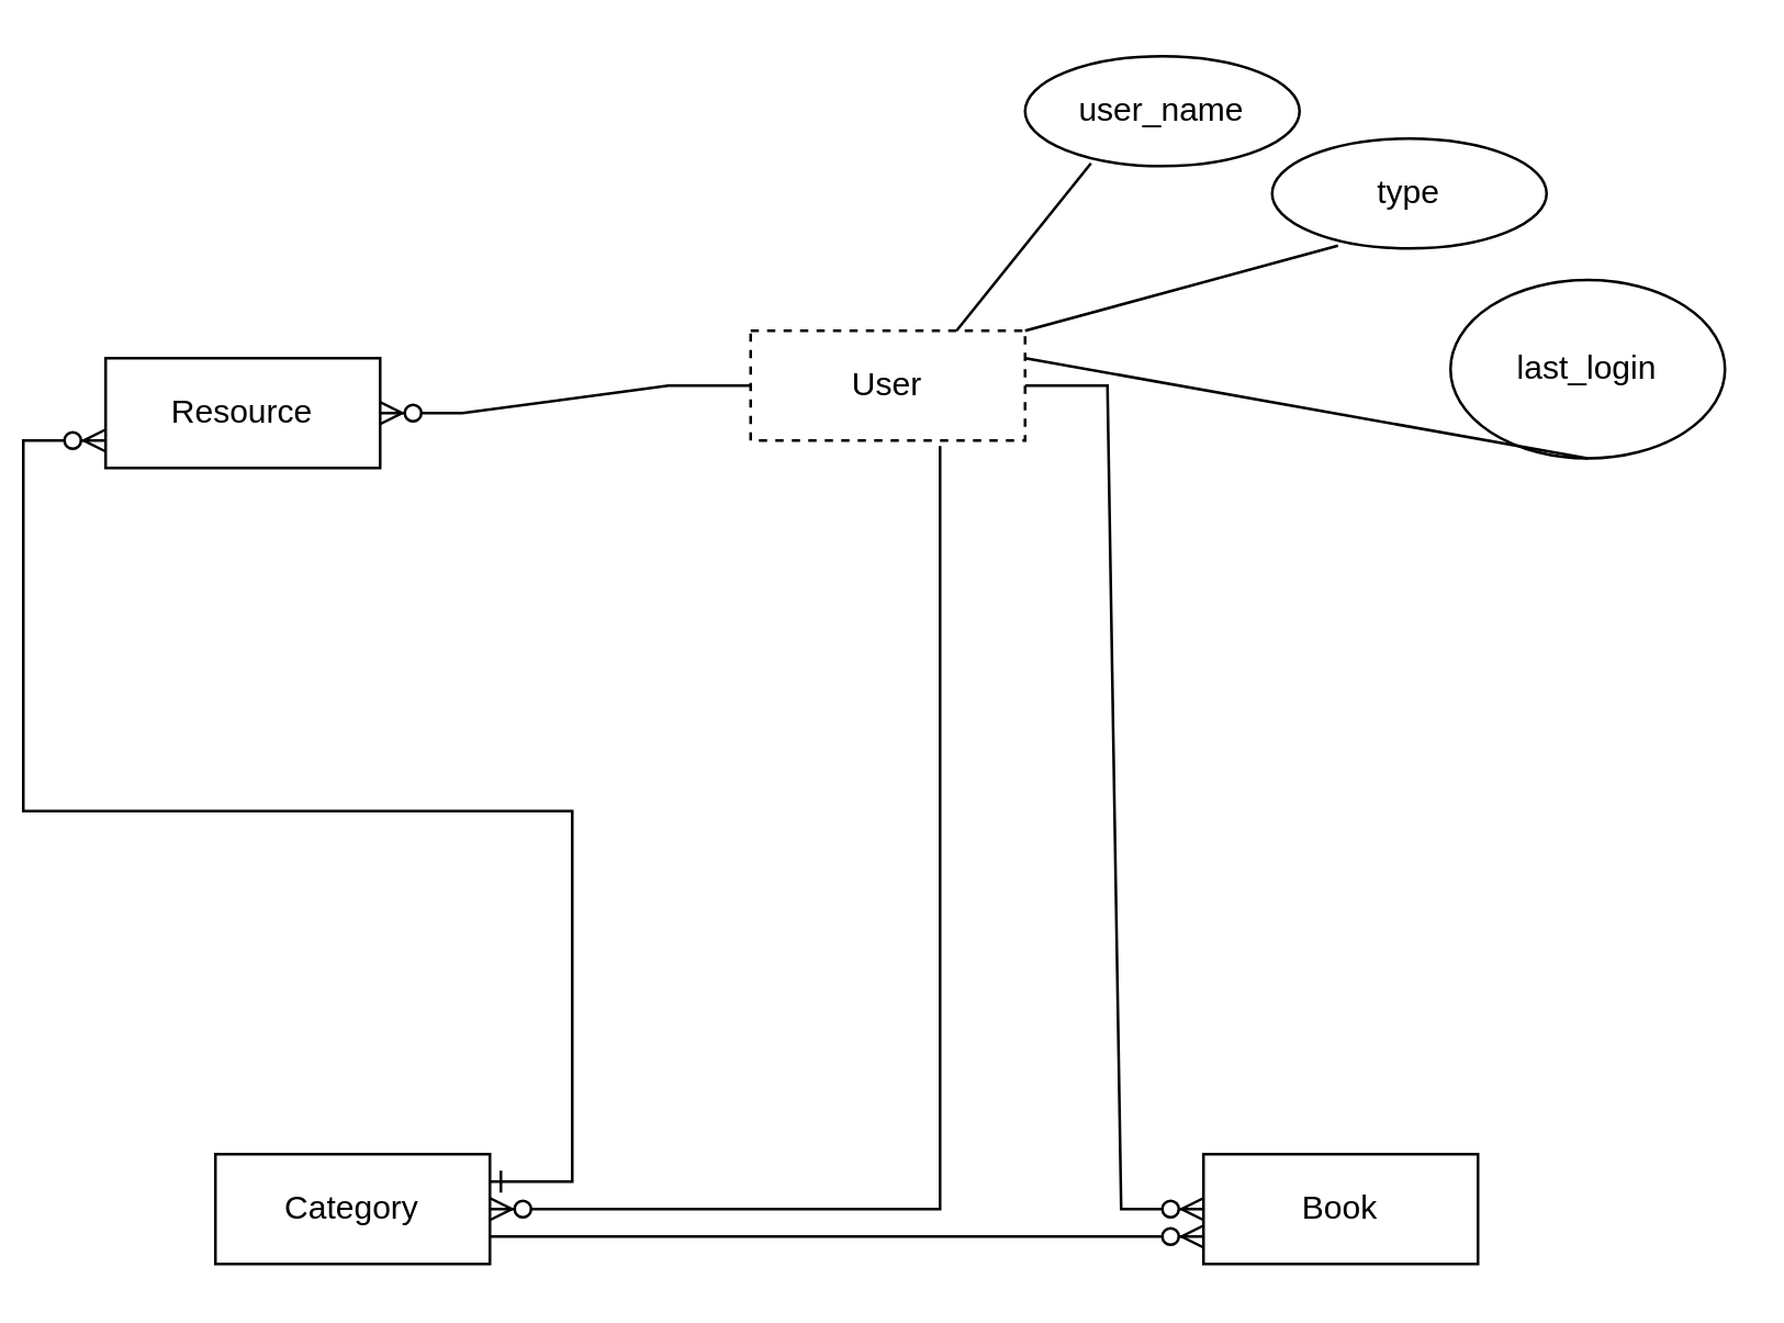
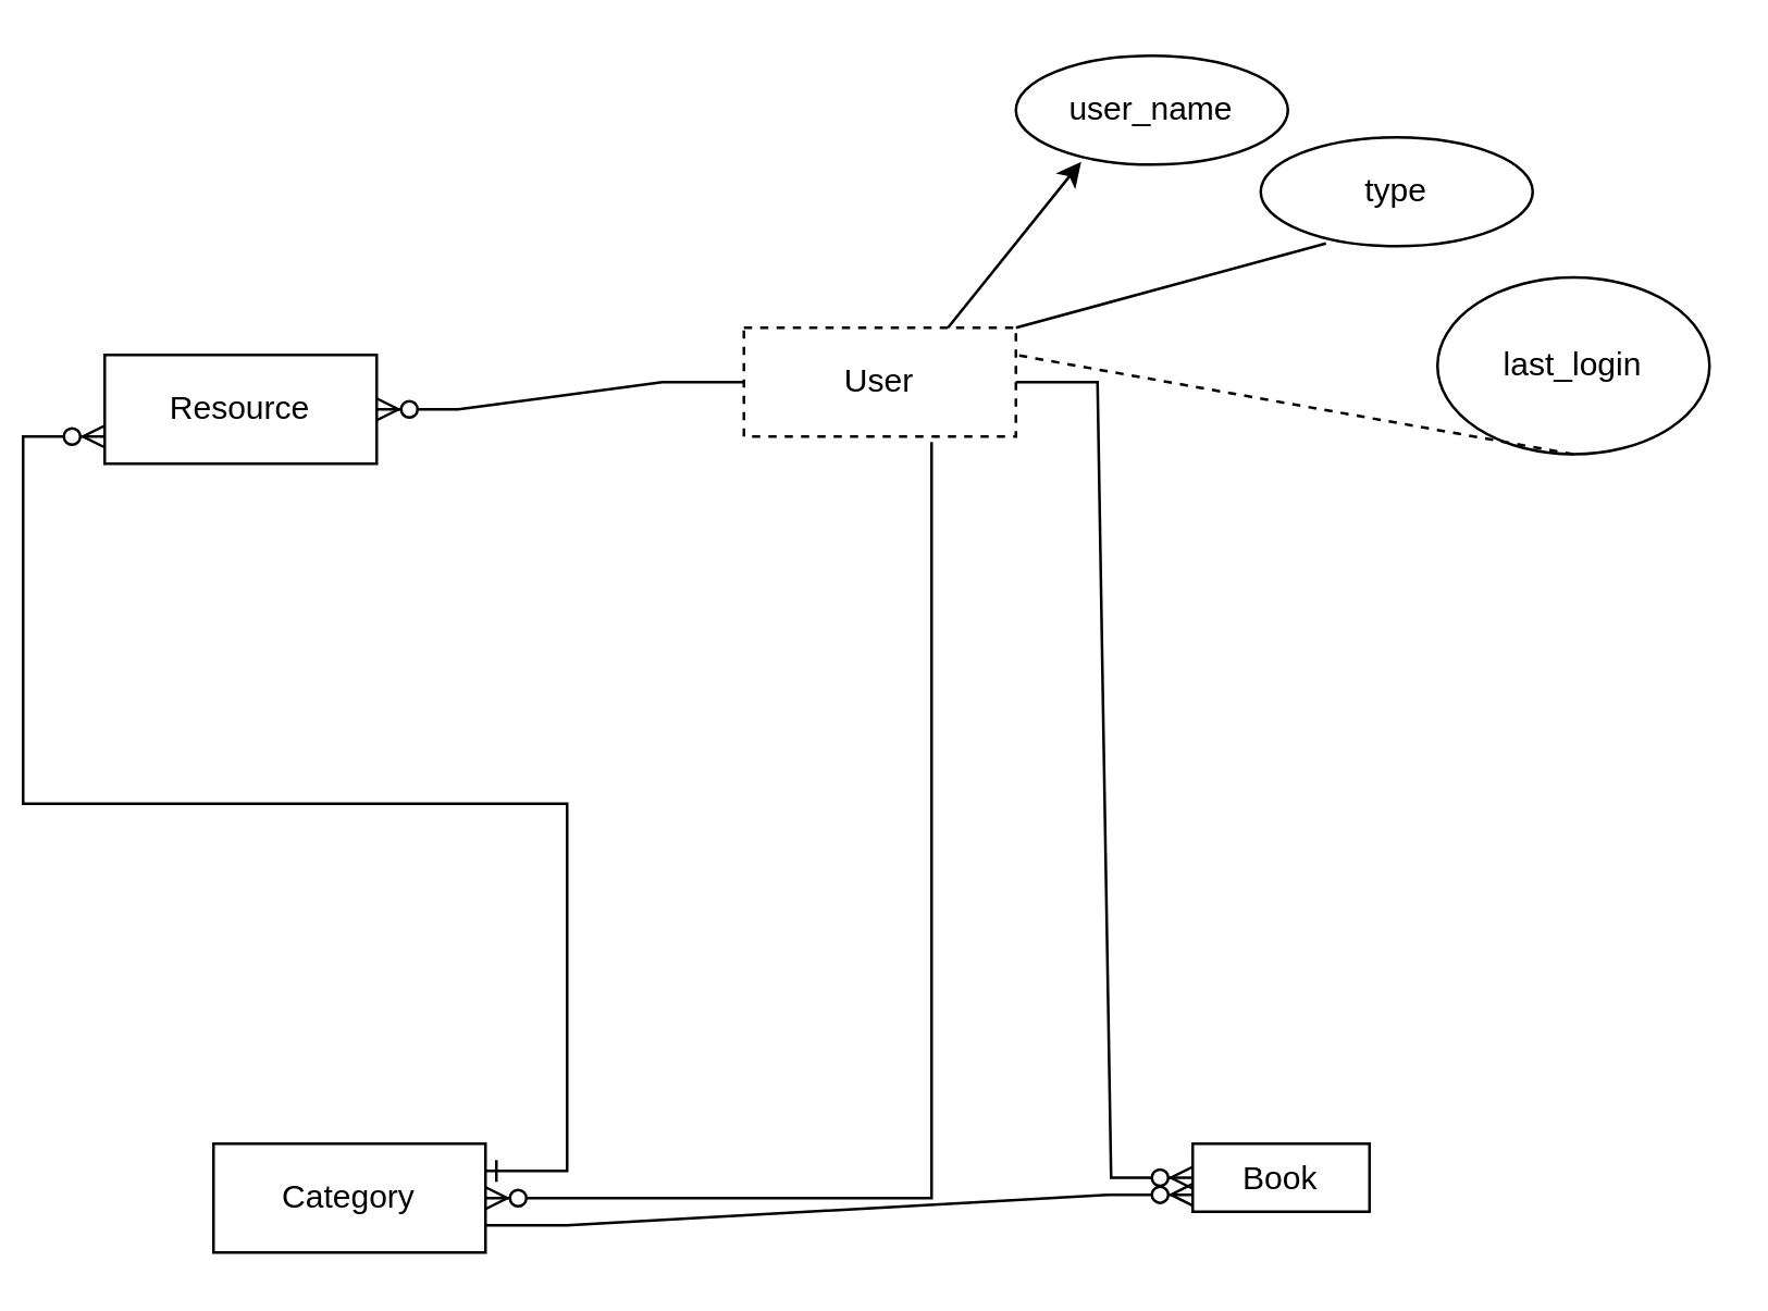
- <mxCell id="12" value="" style="endArrow=none;html=1;rounded=0;exitX=0.75;exitY=0;exitDx=0;exitDy=0;entryX=0.24;entryY=0.975;entryDx=0;entryDy=0;entryPerimeter=0;" edge="1" parent="1" source="2" target="11"><mxGeometry relative="1" as="geometry"><mxPoint x="325" y="110" as="sourcePoint" /><mxPoint x="485" y="110" as="targetPoint" /></mxGeometry></mxCell>
+ <mxCell id="12" value="" style="endArrow=classic;html=1;rounded=0;exitX=0.75;exitY=0;exitDx=0;exitDy=0;entryX=0.24;entryY=0.975;entryDx=0;entryDy=0;entryPerimeter=0;" edge="1" parent="1" source="2" target="11"><mxGeometry relative="1" as="geometry"><mxPoint x="325" y="110" as="sourcePoint" /><mxPoint x="485" y="110" as="targetPoint" /></mxGeometry></mxCell>
- <mxCell id="16" value="" style="endArrow=none;html=1;rounded=0;entryX=1;entryY=0.25;entryDx=0;entryDy=0;exitX=0.5;exitY=1;exitDx=0;exitDy=0;" edge="1" source="15" parent="1" target="2"><mxGeometry relative="1" as="geometry"><mxPoint x="590" y="161.5" as="sourcePoint" /><mxPoint x="611" y="198.5" as="targetPoint" /></mxGeometry></mxCell>
+ <mxCell id="16" value="" style="endArrow=none;html=1;rounded=0;entryX=1;entryY=0.25;entryDx=0;entryDy=0;exitX=0.5;exitY=1;exitDx=0;exitDy=0;dashed=1;" edge="1" source="15" parent="1" target="2"><mxGeometry relative="1" as="geometry"><mxPoint x="590" y="161.5" as="sourcePoint" /><mxPoint x="611" y="198.5" as="targetPoint" /></mxGeometry></mxCell>
- <mxCell id="4" value="Book" style="whiteSpace=wrap;html=1;align=center;" vertex="1" parent="1"><mxGeometry x="420" y="420" width="100" height="40" as="geometry" /></mxCell>
+ <mxCell id="4" value="Book" style="whiteSpace=wrap;html=1;align=center;" vertex="1" parent="1"><mxGeometry x="420" y="420" width="65" height="25" as="geometry" /></mxCell>
